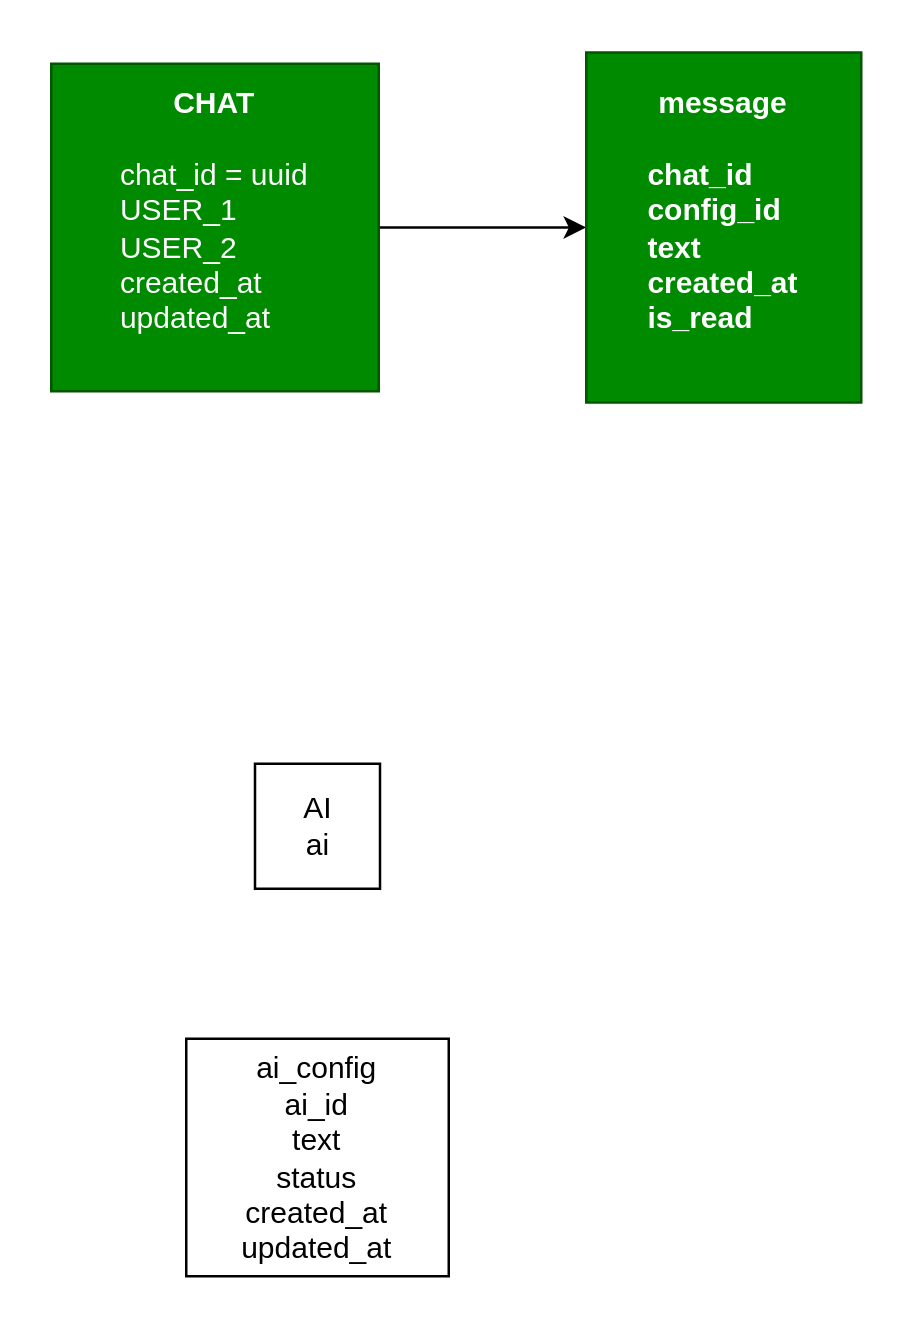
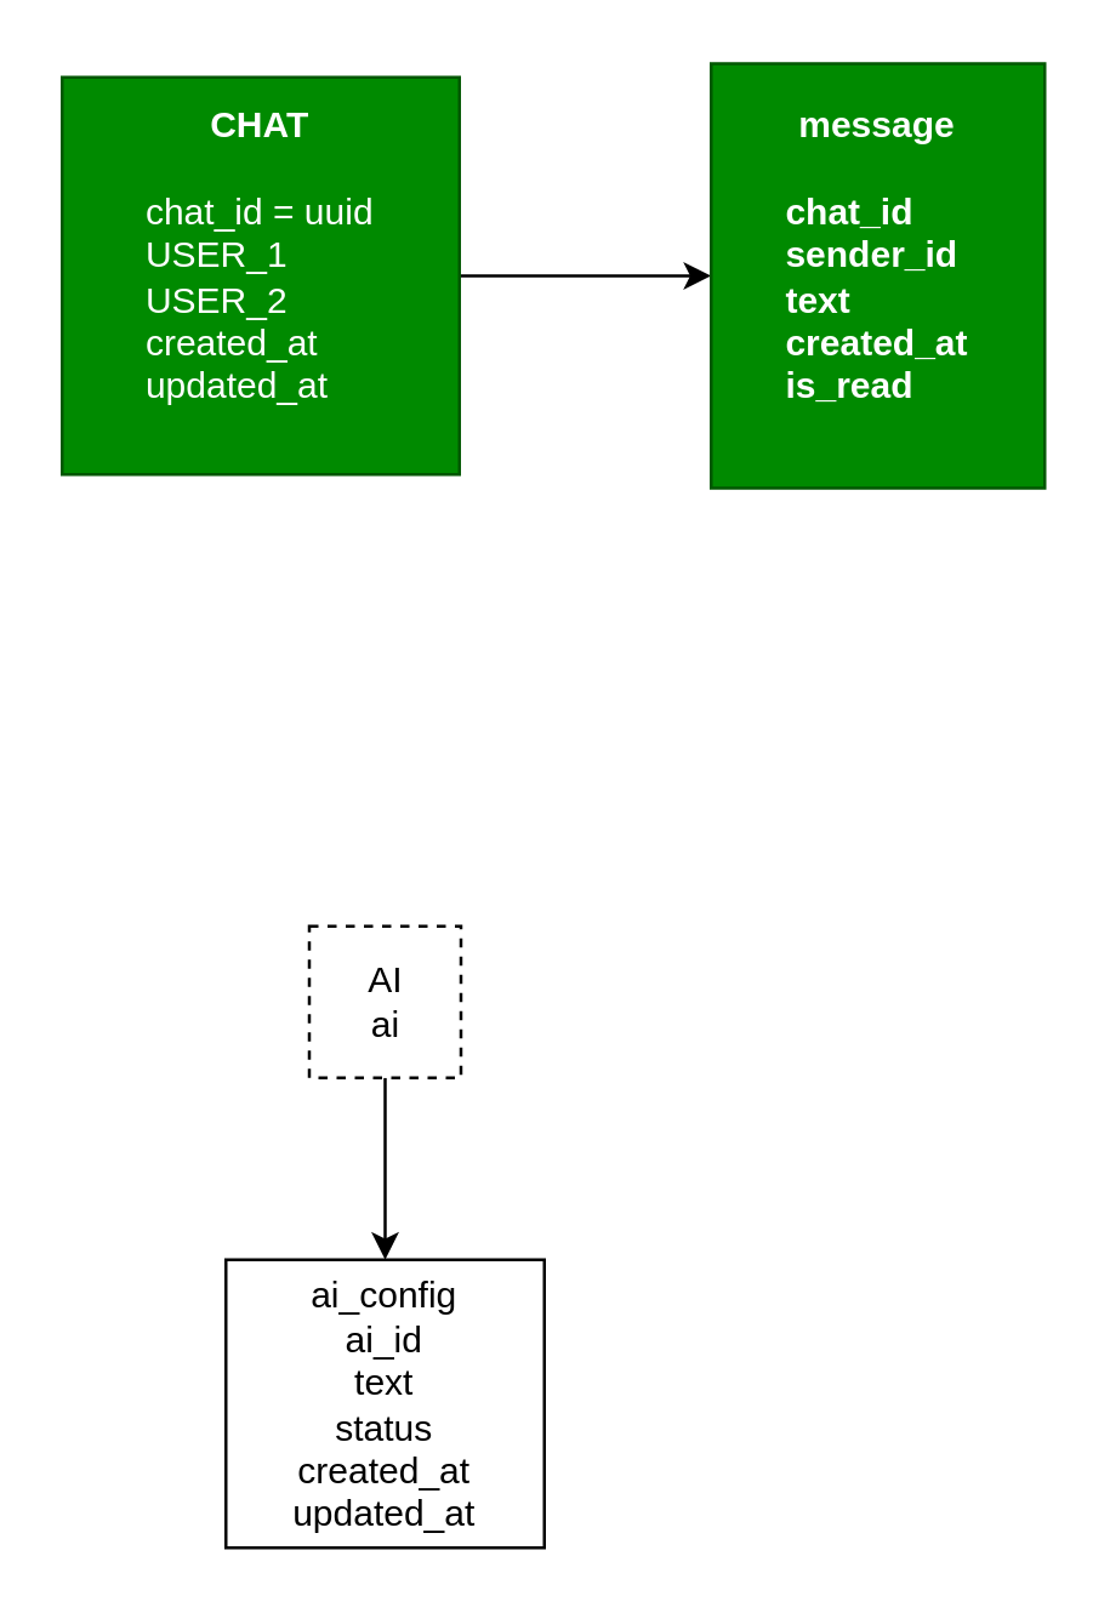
- <mxCell id="6" value="&lt;b&gt;message&lt;/b&gt;&lt;div&gt;&lt;b&gt;&lt;br&gt;&lt;/b&gt;&lt;/div&gt;&lt;div style=&quot;text-align: left;&quot;&gt;&lt;b&gt;chat_id&lt;/b&gt;&lt;/div&gt;&lt;div style=&quot;text-align: left;&quot;&gt;&lt;b&gt;config_id&lt;/b&gt;&lt;/div&gt;&lt;div style=&quot;text-align: left;&quot;&gt;&lt;b&gt;text&amp;nbsp;&lt;/b&gt;&lt;/div&gt;&lt;div style=&quot;text-align: left;&quot;&gt;&lt;b&gt;created_at&lt;/b&gt;&lt;/div&gt;&lt;div style=&quot;text-align: left;&quot;&gt;&lt;b style=&quot;background-color: transparent; color: light-dark(rgb(255, 255, 255), rgb(18, 18, 18));&quot;&gt;is_read&lt;/b&gt;&lt;/div&gt;&lt;div&gt;&lt;b style=&quot;background-color: transparent; color: light-dark(rgb(255, 255, 255), rgb(18, 18, 18));&quot;&gt;&lt;br&gt;&lt;/b&gt;&lt;/div&gt;" style="whiteSpace=wrap;html=1;fillColor=light-dark(#008A00,#FFFFFF);strokeColor=#005700;fontColor=#ffffff;shadow=0;" vertex="1" parent="1"><mxGeometry x="234" y="20.5" width="110" height="140" as="geometry" /></mxCell>
+ <mxCell id="6" value="&lt;b&gt;message&lt;/b&gt;&lt;div&gt;&lt;b&gt;&lt;br&gt;&lt;/b&gt;&lt;/div&gt;&lt;div style=&quot;text-align: left;&quot;&gt;&lt;b&gt;chat_id&lt;/b&gt;&lt;/div&gt;&lt;div style=&quot;text-align: left;&quot;&gt;&lt;b&gt;sender_id&lt;/b&gt;&lt;/div&gt;&lt;div style=&quot;text-align: left;&quot;&gt;&lt;b&gt;text&amp;nbsp;&lt;/b&gt;&lt;/div&gt;&lt;div style=&quot;text-align: left;&quot;&gt;&lt;b&gt;created_at&lt;/b&gt;&lt;/div&gt;&lt;div style=&quot;text-align: left;&quot;&gt;&lt;b style=&quot;background-color: transparent; color: light-dark(rgb(255, 255, 255), rgb(18, 18, 18));&quot;&gt;is_read&lt;/b&gt;&lt;/div&gt;&lt;div&gt;&lt;b style=&quot;background-color: transparent; color: light-dark(rgb(255, 255, 255), rgb(18, 18, 18));&quot;&gt;&lt;br&gt;&lt;/b&gt;&lt;/div&gt;" style="whiteSpace=wrap;html=1;fillColor=light-dark(#008A00,#FFFFFF);strokeColor=#005700;fontColor=#ffffff;shadow=0;" vertex="1" parent="1"><mxGeometry x="234" y="20.5" width="110" height="140" as="geometry" /></mxCell>
- <mxCell id="5" value="AI&lt;div&gt;ai&lt;/div&gt;" style="whiteSpace=wrap;html=1;aspect=fixed;" vertex="1" parent="1"><mxGeometry x="101.5" y="305" width="50" height="50" as="geometry" /></mxCell>
+ <mxCell id="5" value="AI&lt;div&gt;ai&lt;/div&gt;" style="whiteSpace=wrap;html=1;aspect=fixed;dashed=1;" vertex="1" parent="1"><mxGeometry x="101.5" y="305" width="50" height="50" as="geometry" /></mxCell>
+ <mxCell id="4" value="" style="edgeStyle=orthogonalEdgeStyle;rounded=0;orthogonalLoop=1;jettySize=auto;html=1;" edge="1" parent="1" source="5" target="7"><mxGeometry relative="1" as="geometry" /></mxCell>
